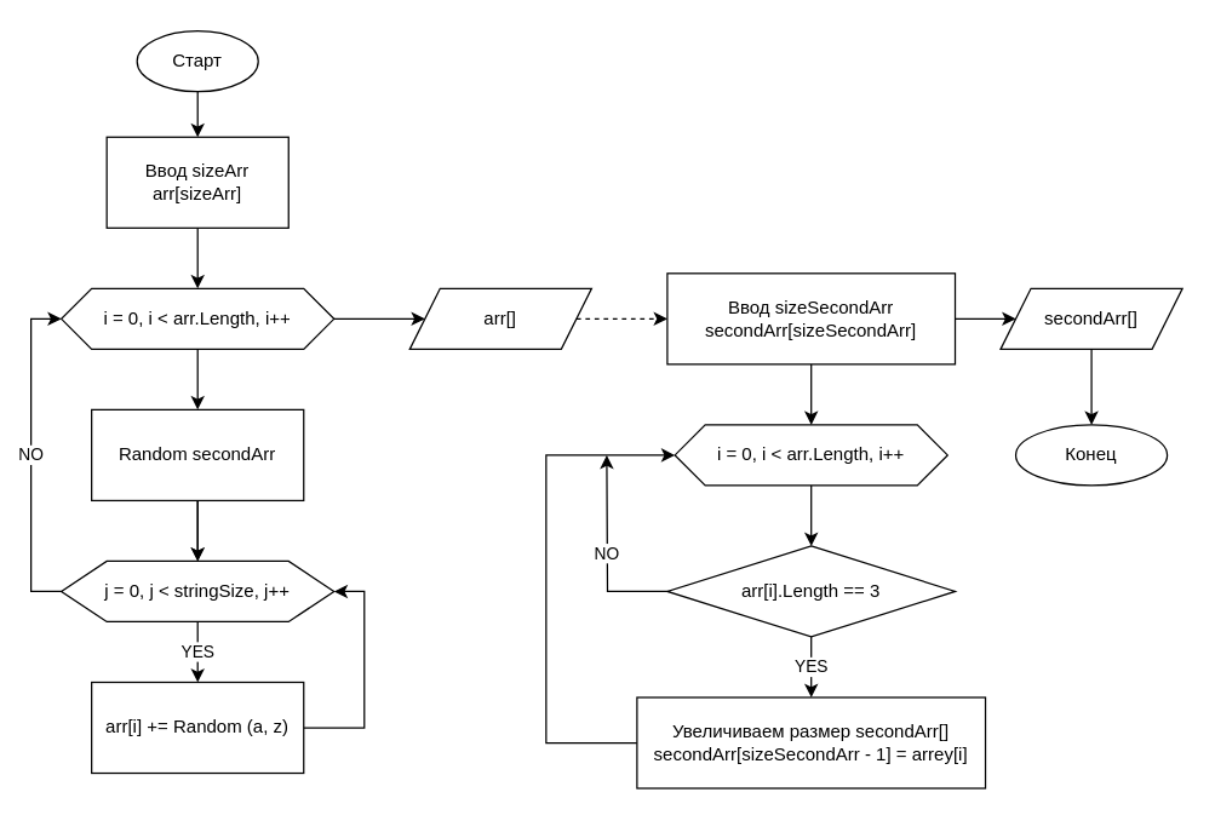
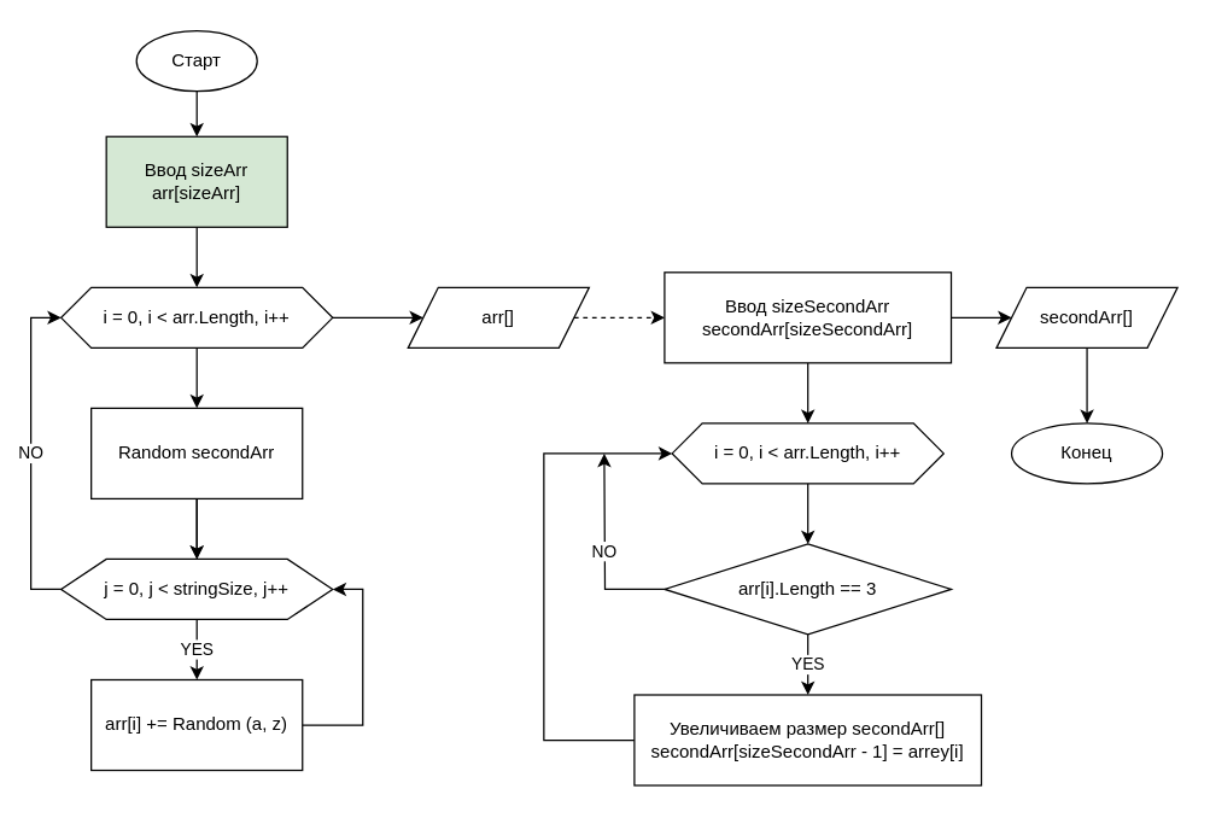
- <mxCell id="5" value="Ввод sizeArr&lt;br&gt;arr[sizeArr]" style="whiteSpace=wrap;html=1;" vertex="1" parent="1"><mxGeometry x="70" y="90" width="120" height="60" as="geometry" /></mxCell>
+ <mxCell id="5" value="Ввод sizeArr&lt;br&gt;arr[sizeArr]" style="whiteSpace=wrap;html=1;fillColor=#d5e8d4;" vertex="1" parent="1"><mxGeometry x="70" y="90" width="120" height="60" as="geometry" /></mxCell>
